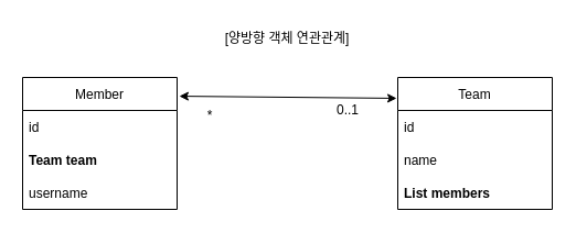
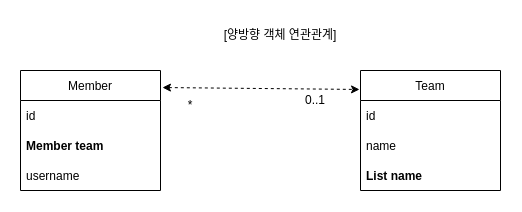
- <mxCell id="13" value="[양방향 객체 연관관계]" style="text;html=1;strokeColor=none;fillColor=none;align=center;verticalAlign=middle;whiteSpace=wrap;rounded=0;" vertex="1" parent="1"><mxGeometry x="180" y="20" width="160" height="30" as="geometry" /></mxCell>
+ <mxCell id="13" value="[양방향 객체 연관관계]" style="text;html=1;strokeColor=none;fillColor=none;align=center;verticalAlign=middle;whiteSpace=wrap;rounded=0;" vertex="1" parent="1"><mxGeometry x="200" y="20" width="160" height="30" as="geometry" /></mxCell>
- <mxCell id="10" value="" style="endArrow=classic;startArrow=classic;html=1;rounded=0;exitX=1.014;exitY=0.142;exitDx=0;exitDy=0;exitPerimeter=0;entryX=-0.007;entryY=0.158;entryDx=0;entryDy=0;entryPerimeter=0;" edge="1" parent="1" source="2" target="6"><mxGeometry width="50" height="50" relative="1" as="geometry"><mxPoint x="260" y="240" as="sourcePoint" /><mxPoint x="310" y="190" as="targetPoint" /></mxGeometry></mxCell>
+ <mxCell id="10" value="" style="endArrow=classic;startArrow=classic;html=1;rounded=0;exitX=1.014;exitY=0.142;exitDx=0;exitDy=0;exitPerimeter=0;entryX=-0.007;entryY=0.158;entryDx=0;entryDy=0;entryPerimeter=0;dashed=1;" edge="1" parent="1" source="2" target="6"><mxGeometry width="50" height="50" relative="1" as="geometry"><mxPoint x="260" y="240" as="sourcePoint" /><mxPoint x="310" y="190" as="targetPoint" /></mxGeometry></mxCell>
- <mxCell id="4" value="Team team" style="text;strokeColor=none;fillColor=none;align=left;verticalAlign=middle;spacingLeft=4;spacingRight=4;overflow=hidden;points=[[0,0.5],[1,0.5]];portConstraint=eastwest;rotatable=0;fontStyle=1" vertex="1" parent="2"><mxGeometry y="60" width="140" height="30" as="geometry" /></mxCell>
+ <mxCell id="4" value="Member team" style="text;strokeColor=none;fillColor=none;align=left;verticalAlign=middle;spacingLeft=4;spacingRight=4;overflow=hidden;points=[[0,0.5],[1,0.5]];portConstraint=eastwest;rotatable=0;fontStyle=1" vertex="1" parent="2"><mxGeometry y="60" width="140" height="30" as="geometry" /></mxCell>
- <mxCell id="9" value="List members" style="text;strokeColor=none;fillColor=none;align=left;verticalAlign=middle;spacingLeft=4;spacingRight=4;overflow=hidden;points=[[0,0.5],[1,0.5]];portConstraint=eastwest;rotatable=0;fontStyle=1" vertex="1" parent="6"><mxGeometry y="90" width="140" height="30" as="geometry" /></mxCell>
+ <mxCell id="9" value="List name" style="text;strokeColor=none;fillColor=none;align=left;verticalAlign=middle;spacingLeft=4;spacingRight=4;overflow=hidden;points=[[0,0.5],[1,0.5]];portConstraint=eastwest;rotatable=0;fontStyle=1" vertex="1" parent="6"><mxGeometry y="90" width="140" height="30" as="geometry" /></mxCell>
